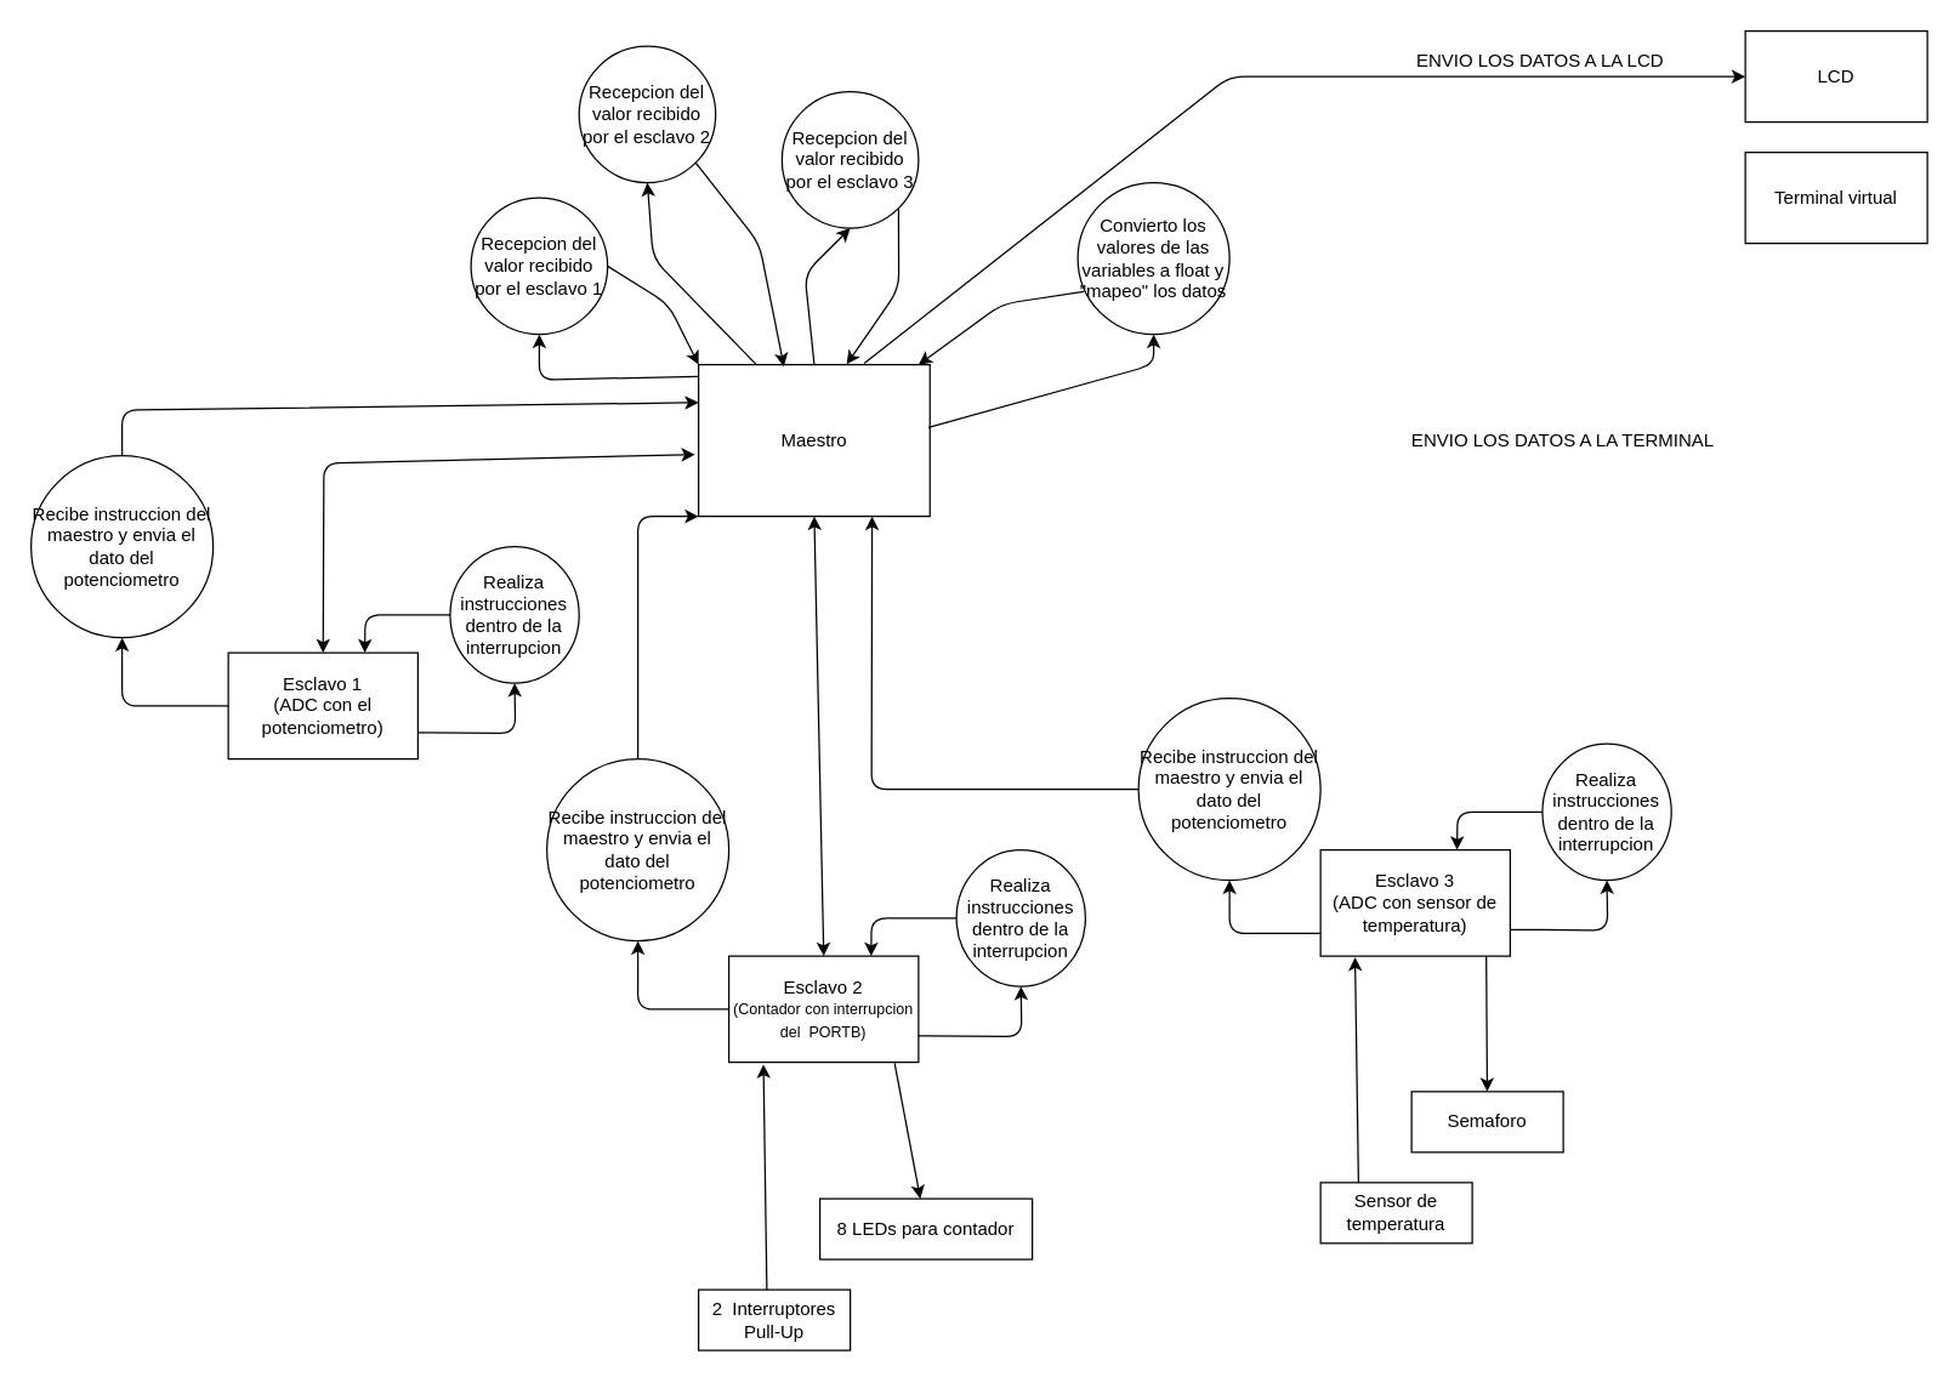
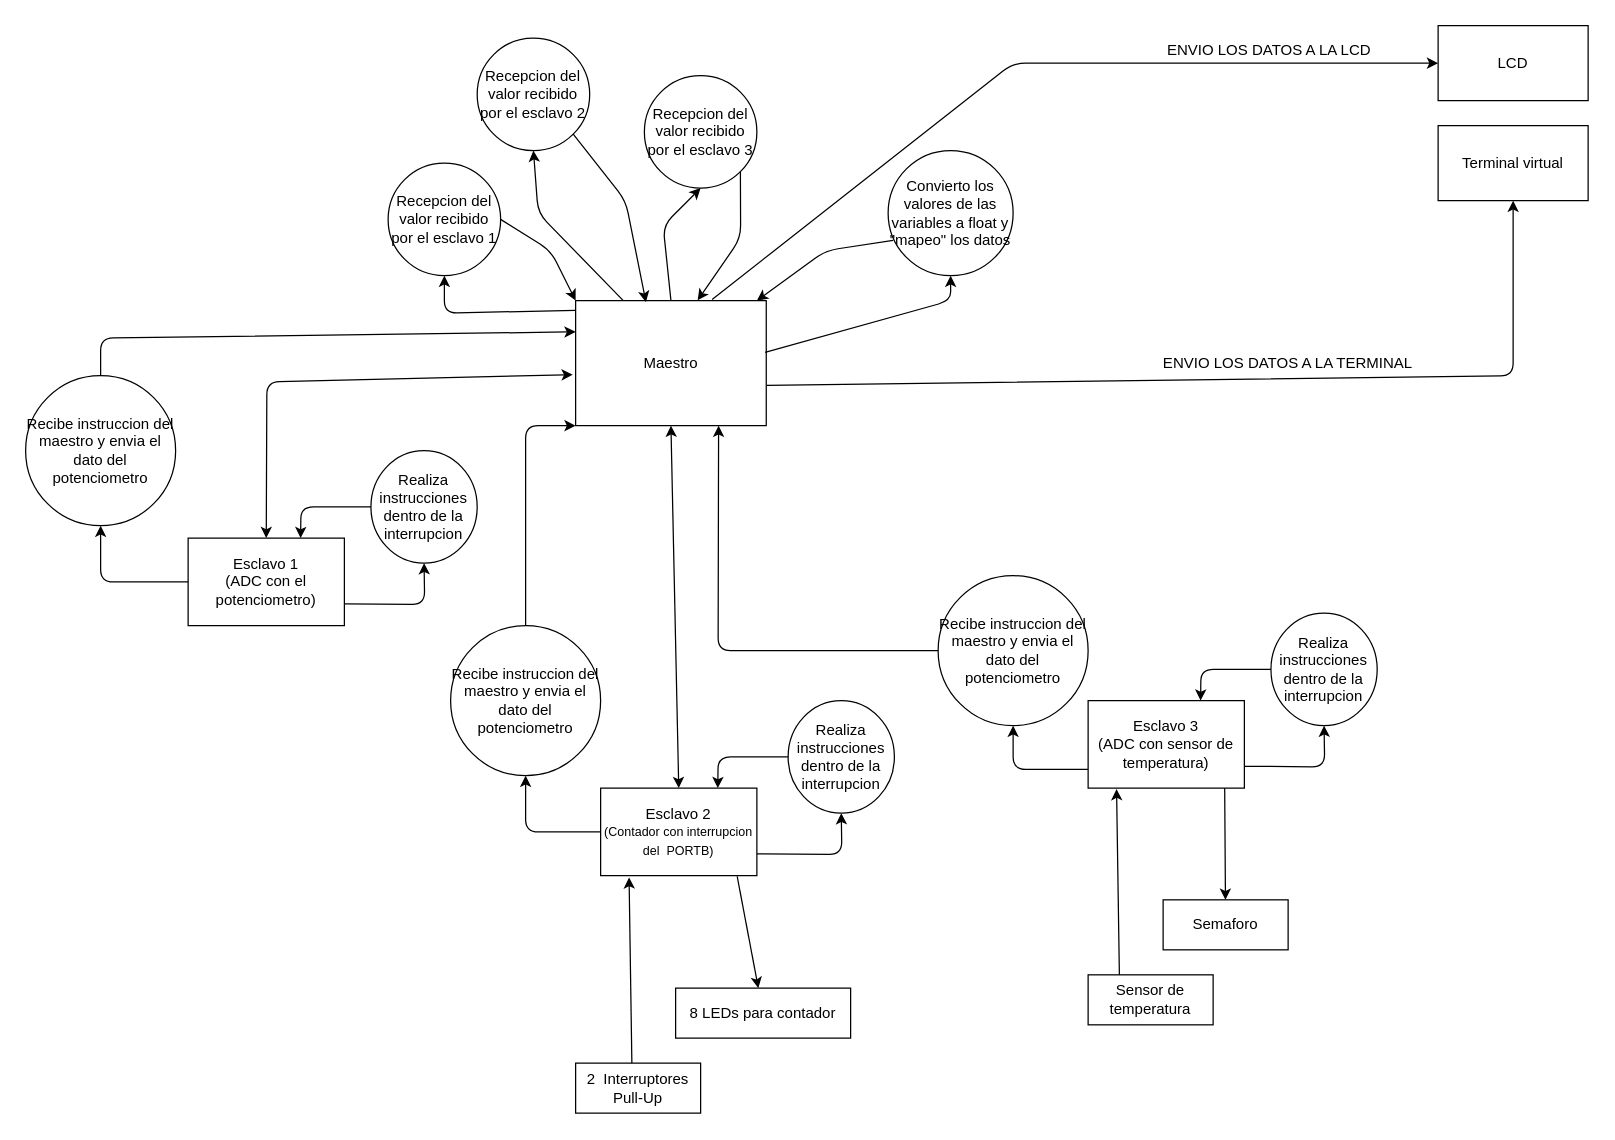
+ <mxCell id="9" value="" style="endArrow=classic;html=1;exitX=1.003;exitY=0.678;exitDx=0;exitDy=0;exitPerimeter=0;" edge="1" parent="1" source="2" target="7"><mxGeometry width="50" height="50" relative="1" as="geometry"><mxPoint x="998" y="115" as="sourcePoint" /><mxPoint x="960" y="240" as="targetPoint" /><Array as="points"><mxPoint x="1210" y="300" /></Array></mxGeometry></mxCell>
